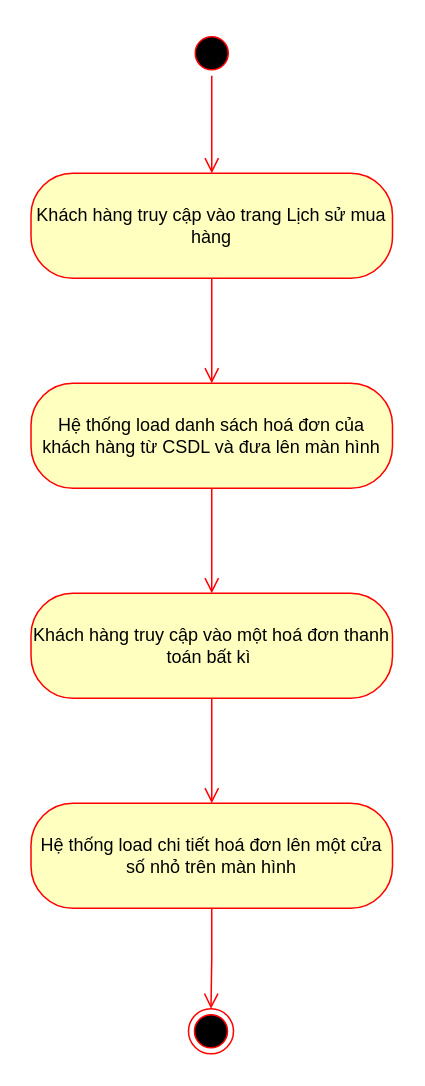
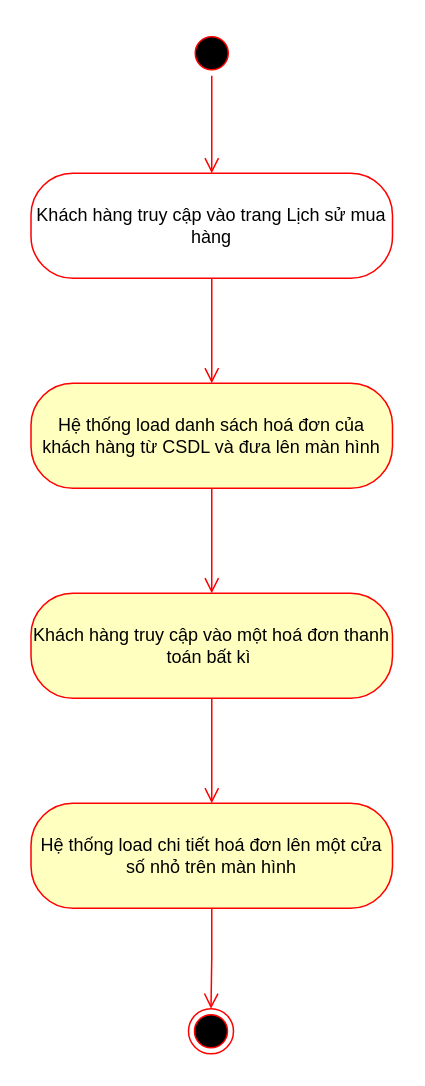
- <mxCell id="4" value="Khách hàng truy cập vào trang Lịch sử mua hàng" style="rounded=1;whiteSpace=wrap;html=1;arcSize=40;fontColor=#000000;fillColor=#ffffc0;strokeColor=#ff0000;" parent="1" vertex="1"><mxGeometry x="20" y="115" width="241" height="70" as="geometry" /></mxCell>
+ <mxCell id="4" value="Khách hàng truy cập vào trang Lịch sử mua hàng" style="rounded=1;whiteSpace=wrap;html=1;arcSize=40;fontColor=#000000;fillColor=#ffffff;strokeColor=#ff0000;" parent="1" vertex="1"><mxGeometry x="20" y="115" width="241" height="70" as="geometry" /></mxCell>
